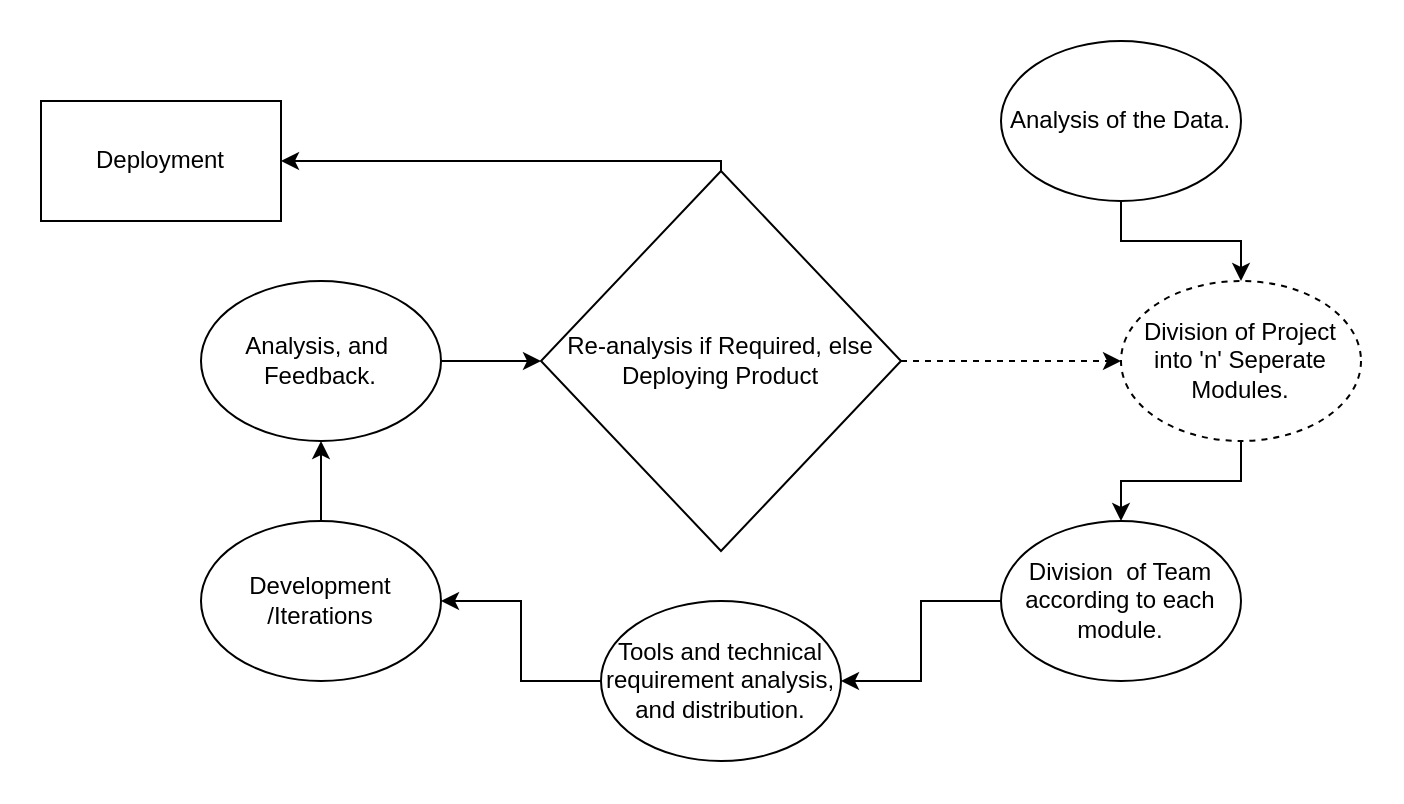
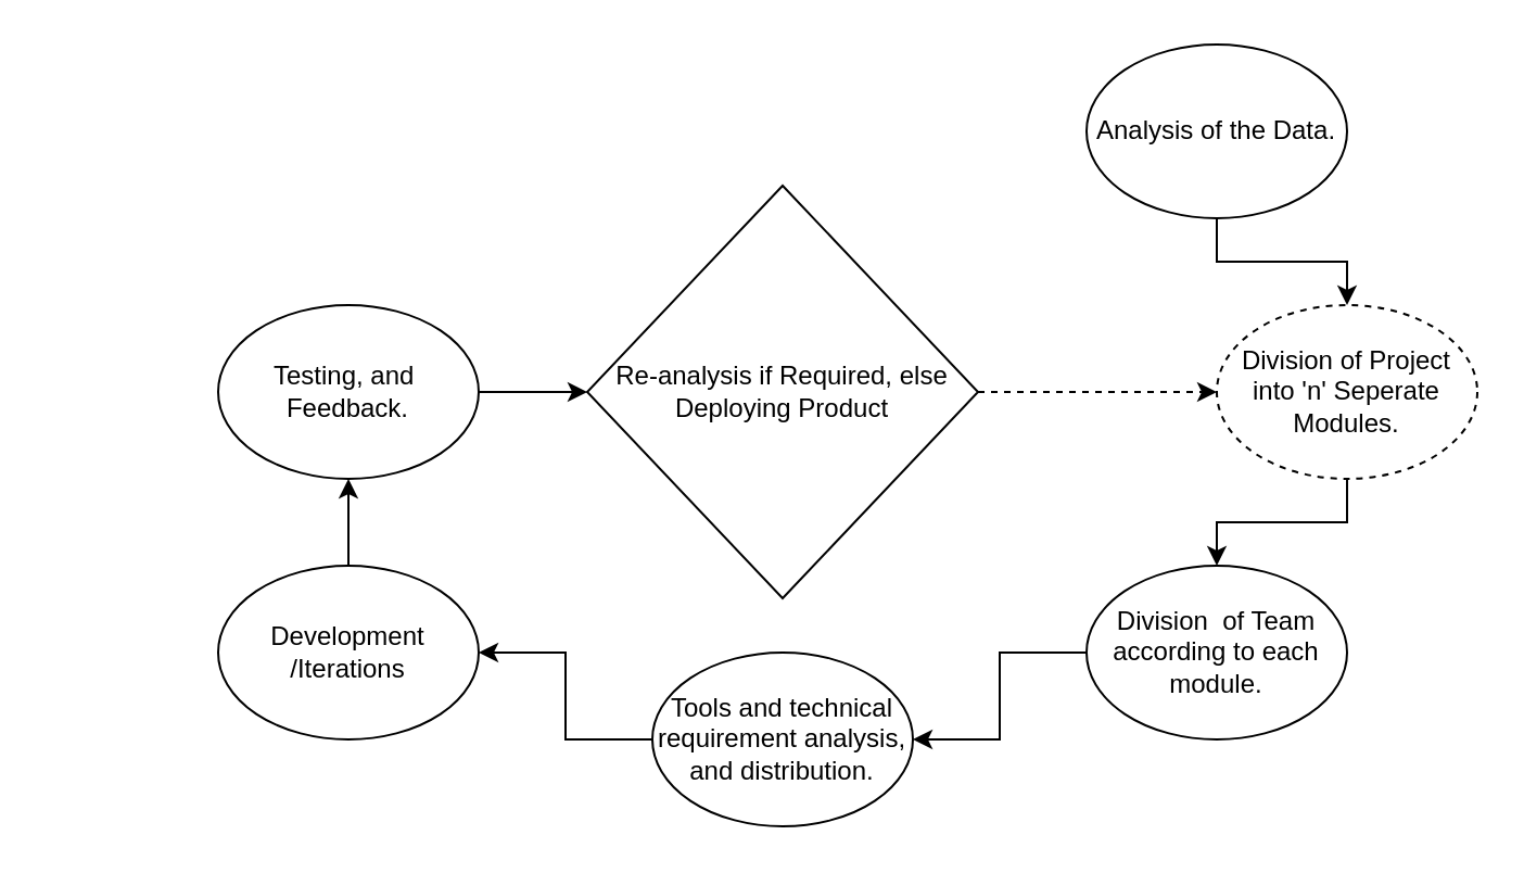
- <mxCell id="17" value="Deployment" style="rounded=0;whiteSpace=wrap;html=1;" vertex="1" parent="1"><mxGeometry x="20" y="50" width="120" height="60" as="geometry" /></mxCell>
- <mxCell id="15" style="edgeStyle=orthogonalEdgeStyle;rounded=0;orthogonalLoop=1;jettySize=auto;html=1;entryX=1;entryY=0.5;entryDx=0;entryDy=0;" edge="1" parent="1" source="16" target="17"><mxGeometry relative="1" as="geometry"><Array as="points"><mxPoint x="360" y="80" /><mxPoint x="140" y="80" /></Array></mxGeometry></mxCell>
- <mxCell id="13" value="Analysis, and&amp;nbsp; Feedback." style="ellipse;whiteSpace=wrap;html=1;" vertex="1" parent="1"><mxGeometry x="100" y="140" width="120" height="80" as="geometry" /></mxCell>
+ <mxCell id="13" value="Testing, and&amp;nbsp; Feedback." style="ellipse;whiteSpace=wrap;html=1;" vertex="1" parent="1"><mxGeometry x="100" y="140" width="120" height="80" as="geometry" /></mxCell>
